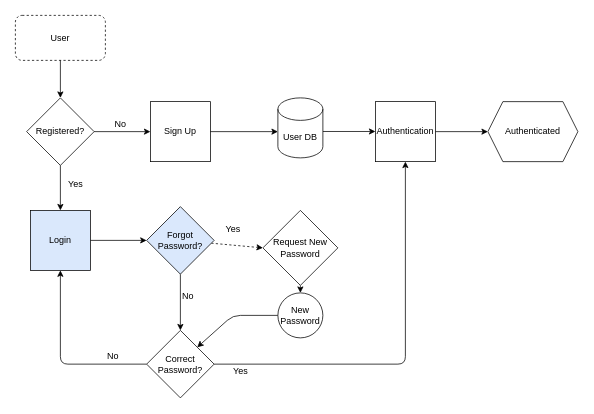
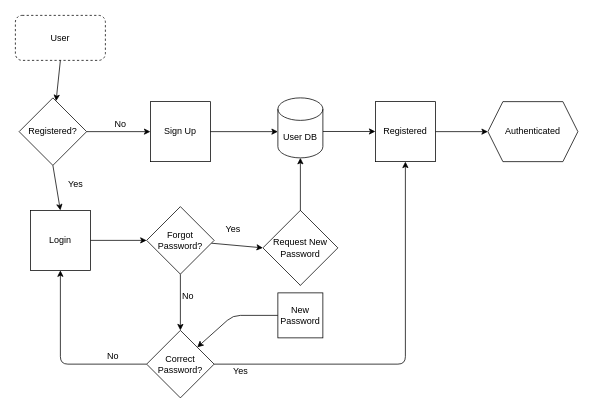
- <mxCell id="3" value="Registered?" style="rhombus;whiteSpace=wrap;html=1;" vertex="1" parent="1"><mxGeometry x="35" y="130" width="90" height="90" as="geometry" /></mxCell>
+ <mxCell id="3" value="Registered?" style="rhombus;whiteSpace=wrap;html=1;" vertex="1" parent="1"><mxGeometry x="25" y="130" width="90" height="90" as="geometry" /></mxCell>
- <mxCell id="16" value="Authentication" style="whiteSpace=wrap;html=1;aspect=fixed;" vertex="1" parent="1"><mxGeometry x="500" y="135" width="80" height="80" as="geometry" /></mxCell>
+ <mxCell id="16" value="Registered" style="whiteSpace=wrap;html=1;aspect=fixed;" vertex="1" parent="1"><mxGeometry x="500" y="135" width="80" height="80" as="geometry" /></mxCell>
- <mxCell id="10" value="Login" style="whiteSpace=wrap;html=1;aspect=fixed;fillColor=#dae8fc;" vertex="1" parent="1"><mxGeometry x="40" y="280" width="80" height="80" as="geometry" /></mxCell>
+ <mxCell id="10" value="Login" style="whiteSpace=wrap;html=1;aspect=fixed;" vertex="1" parent="1"><mxGeometry x="40" y="280" width="80" height="80" as="geometry" /></mxCell>
- <mxCell id="20" value="Forgot Password?" style="rhombus;whiteSpace=wrap;html=1;fillColor=#dae8fc;" vertex="1" parent="1"><mxGeometry x="195" y="275" width="90" height="90" as="geometry" /></mxCell>
+ <mxCell id="20" value="Forgot Password?" style="rhombus;whiteSpace=wrap;html=1;" vertex="1" parent="1"><mxGeometry x="195" y="275" width="90" height="90" as="geometry" /></mxCell>
- <mxCell id="18" style="edgeStyle=none;html=1;entryX=0;entryY=0.5;entryDx=0;entryDy=0;dashed=1;" edge="1" parent="1" source="20" target="22"><mxGeometry relative="1" as="geometry" /></mxCell>
+ <mxCell id="18" style="edgeStyle=none;html=1;entryX=0;entryY=0.5;entryDx=0;entryDy=0;" edge="1" parent="1" source="20" target="22"><mxGeometry relative="1" as="geometry" /></mxCell>
- <mxCell id="21" style="edgeStyle=none;html=1;exitX=0.5;exitY=1;exitDx=0;exitDy=0;entryX=0.5;entryY=0;entryDx=0;entryDy=0;" edge="1" parent="1" source="22" target="27"><mxGeometry relative="1" as="geometry" /></mxCell>
+ <mxCell id="21" style="edgeStyle=none;html=1;exitX=0.5;exitY=1;exitDx=0;exitDy=0;" edge="1" parent="1" source="22" target="14"><mxGeometry relative="1" as="geometry" /></mxCell>
- <mxCell id="27" value="New Password" style="ellipse;whiteSpace=wrap;html=1;aspect=fixed;" vertex="1" parent="1"><mxGeometry x="370" y="390" width="60" height="60" as="geometry" /></mxCell>
+ <mxCell id="27" value="New Password" style="whiteSpace=wrap;html=1;aspect=fixed;" vertex="1" parent="1"><mxGeometry x="370" y="390" width="60" height="60" as="geometry" /></mxCell>
